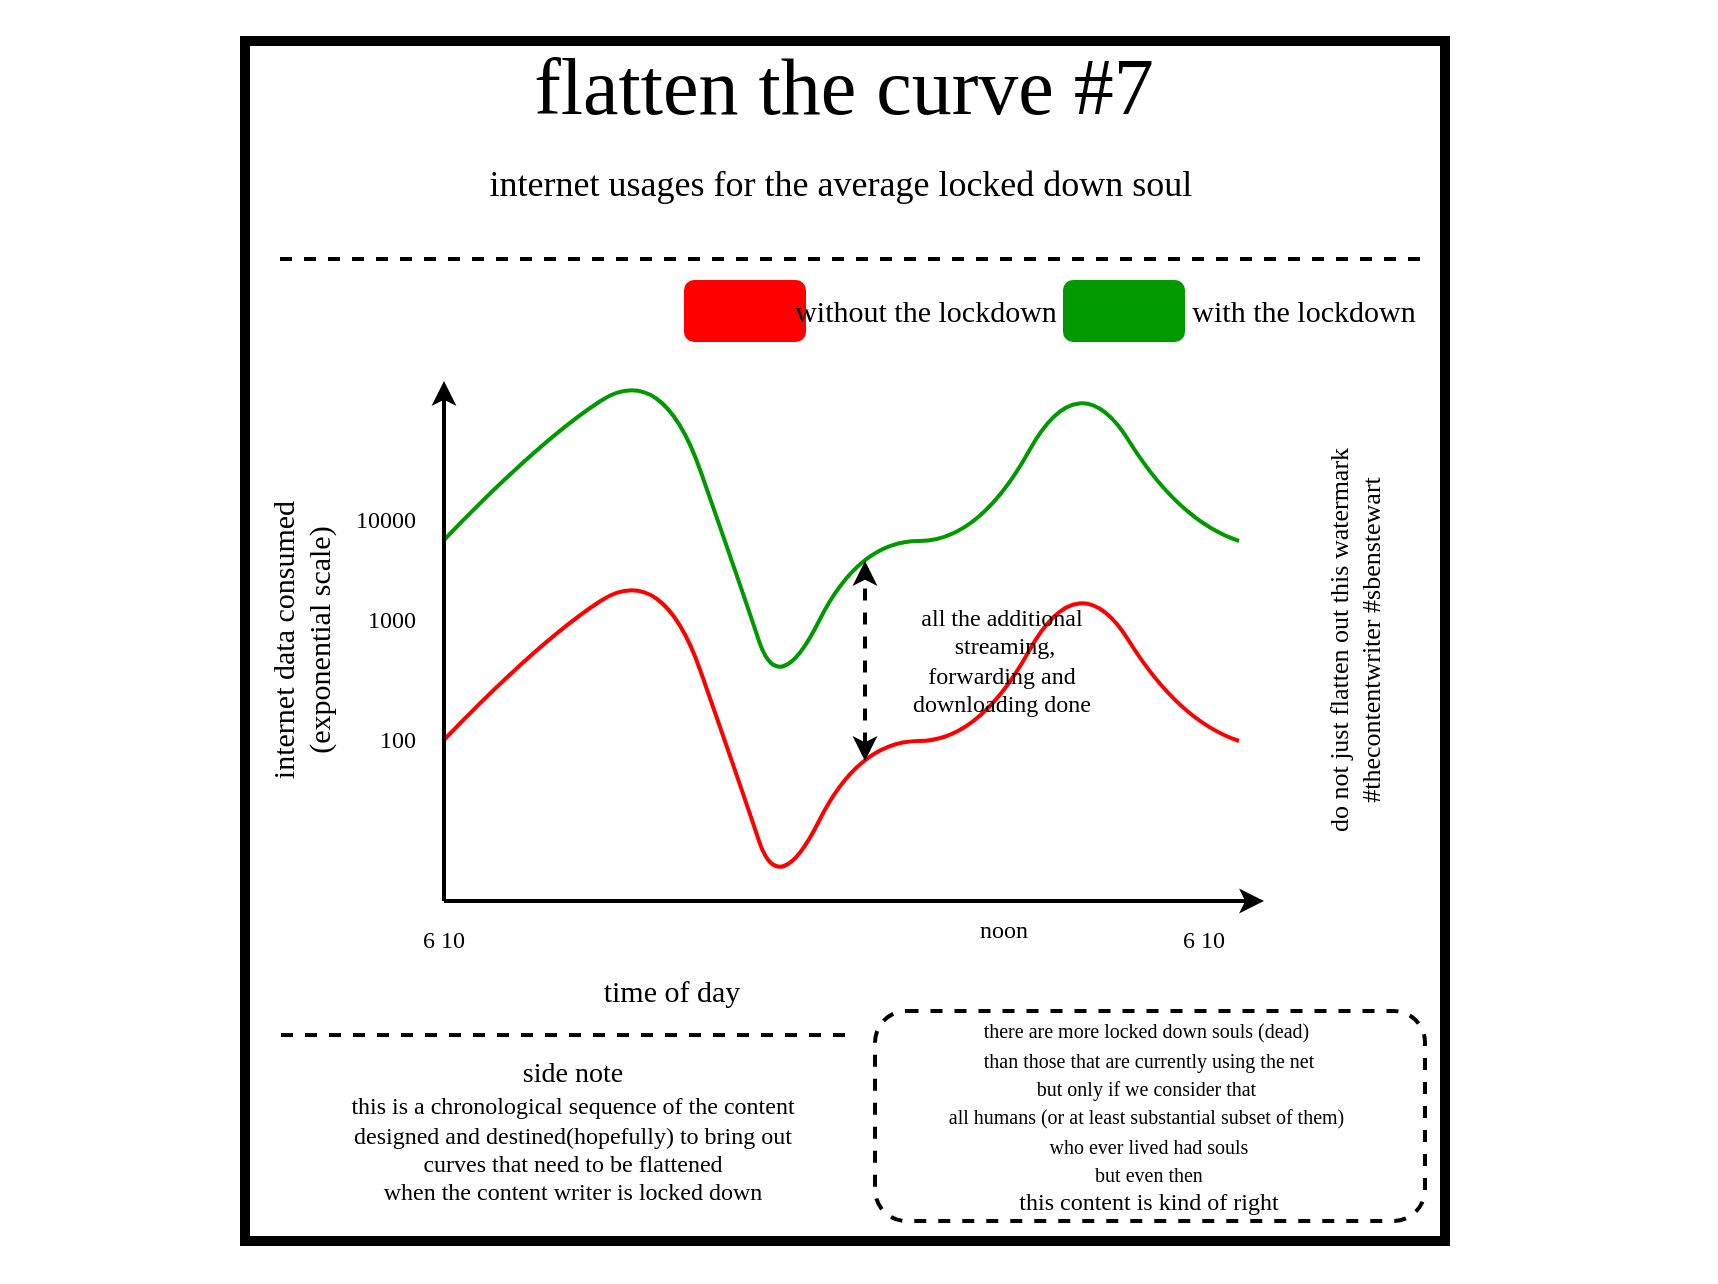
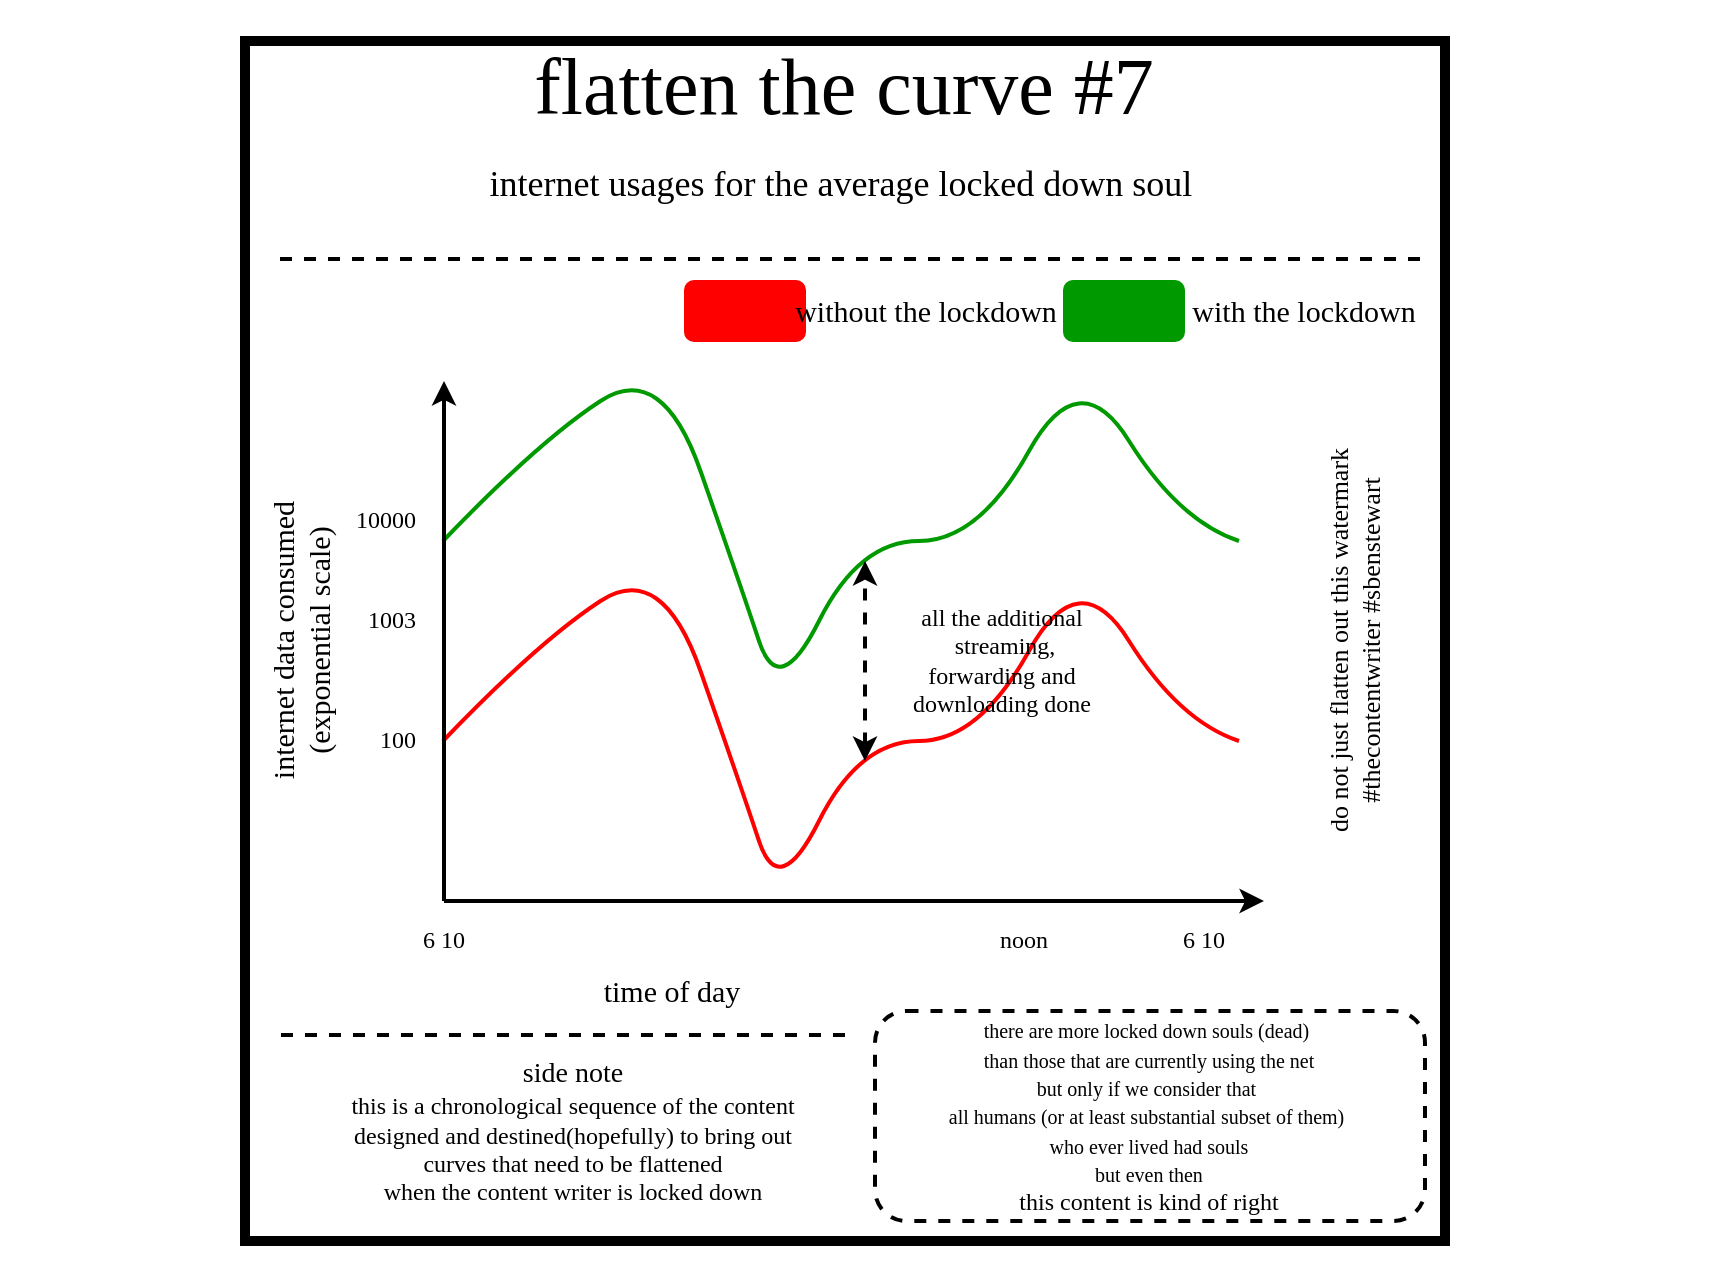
- <mxCell id="24" value="1000" style="text;html=1;strokeColor=none;fillColor=none;align=right;verticalAlign=middle;whiteSpace=wrap;rounded=0;fontFamily=xkcd;" vertex="1" parent="1"><mxGeometry x="170" y="300" width="40" height="20" as="geometry" /></mxCell>
+ <mxCell id="24" value="1003" style="text;html=1;strokeColor=none;fillColor=none;align=right;verticalAlign=middle;whiteSpace=wrap;rounded=0;fontFamily=xkcd;" vertex="1" parent="1"><mxGeometry x="170" y="300" width="40" height="20" as="geometry" /></mxCell>
- <mxCell id="14" value="noon" style="text;html=1;strokeColor=none;fillColor=none;align=center;verticalAlign=middle;whiteSpace=wrap;rounded=0;fontFamily=xkcd;" parent="1" vertex="1"><mxGeometry x="481.5" y="455" width="40" height="20" as="geometry" /></mxCell>
+ <mxCell id="14" value="noon" style="text;html=1;strokeColor=none;fillColor=none;align=center;verticalAlign=middle;whiteSpace=wrap;rounded=0;fontFamily=xkcd;" parent="1" vertex="1"><mxGeometry x="491.5" y="460" width="40" height="20" as="geometry" /></mxCell>
